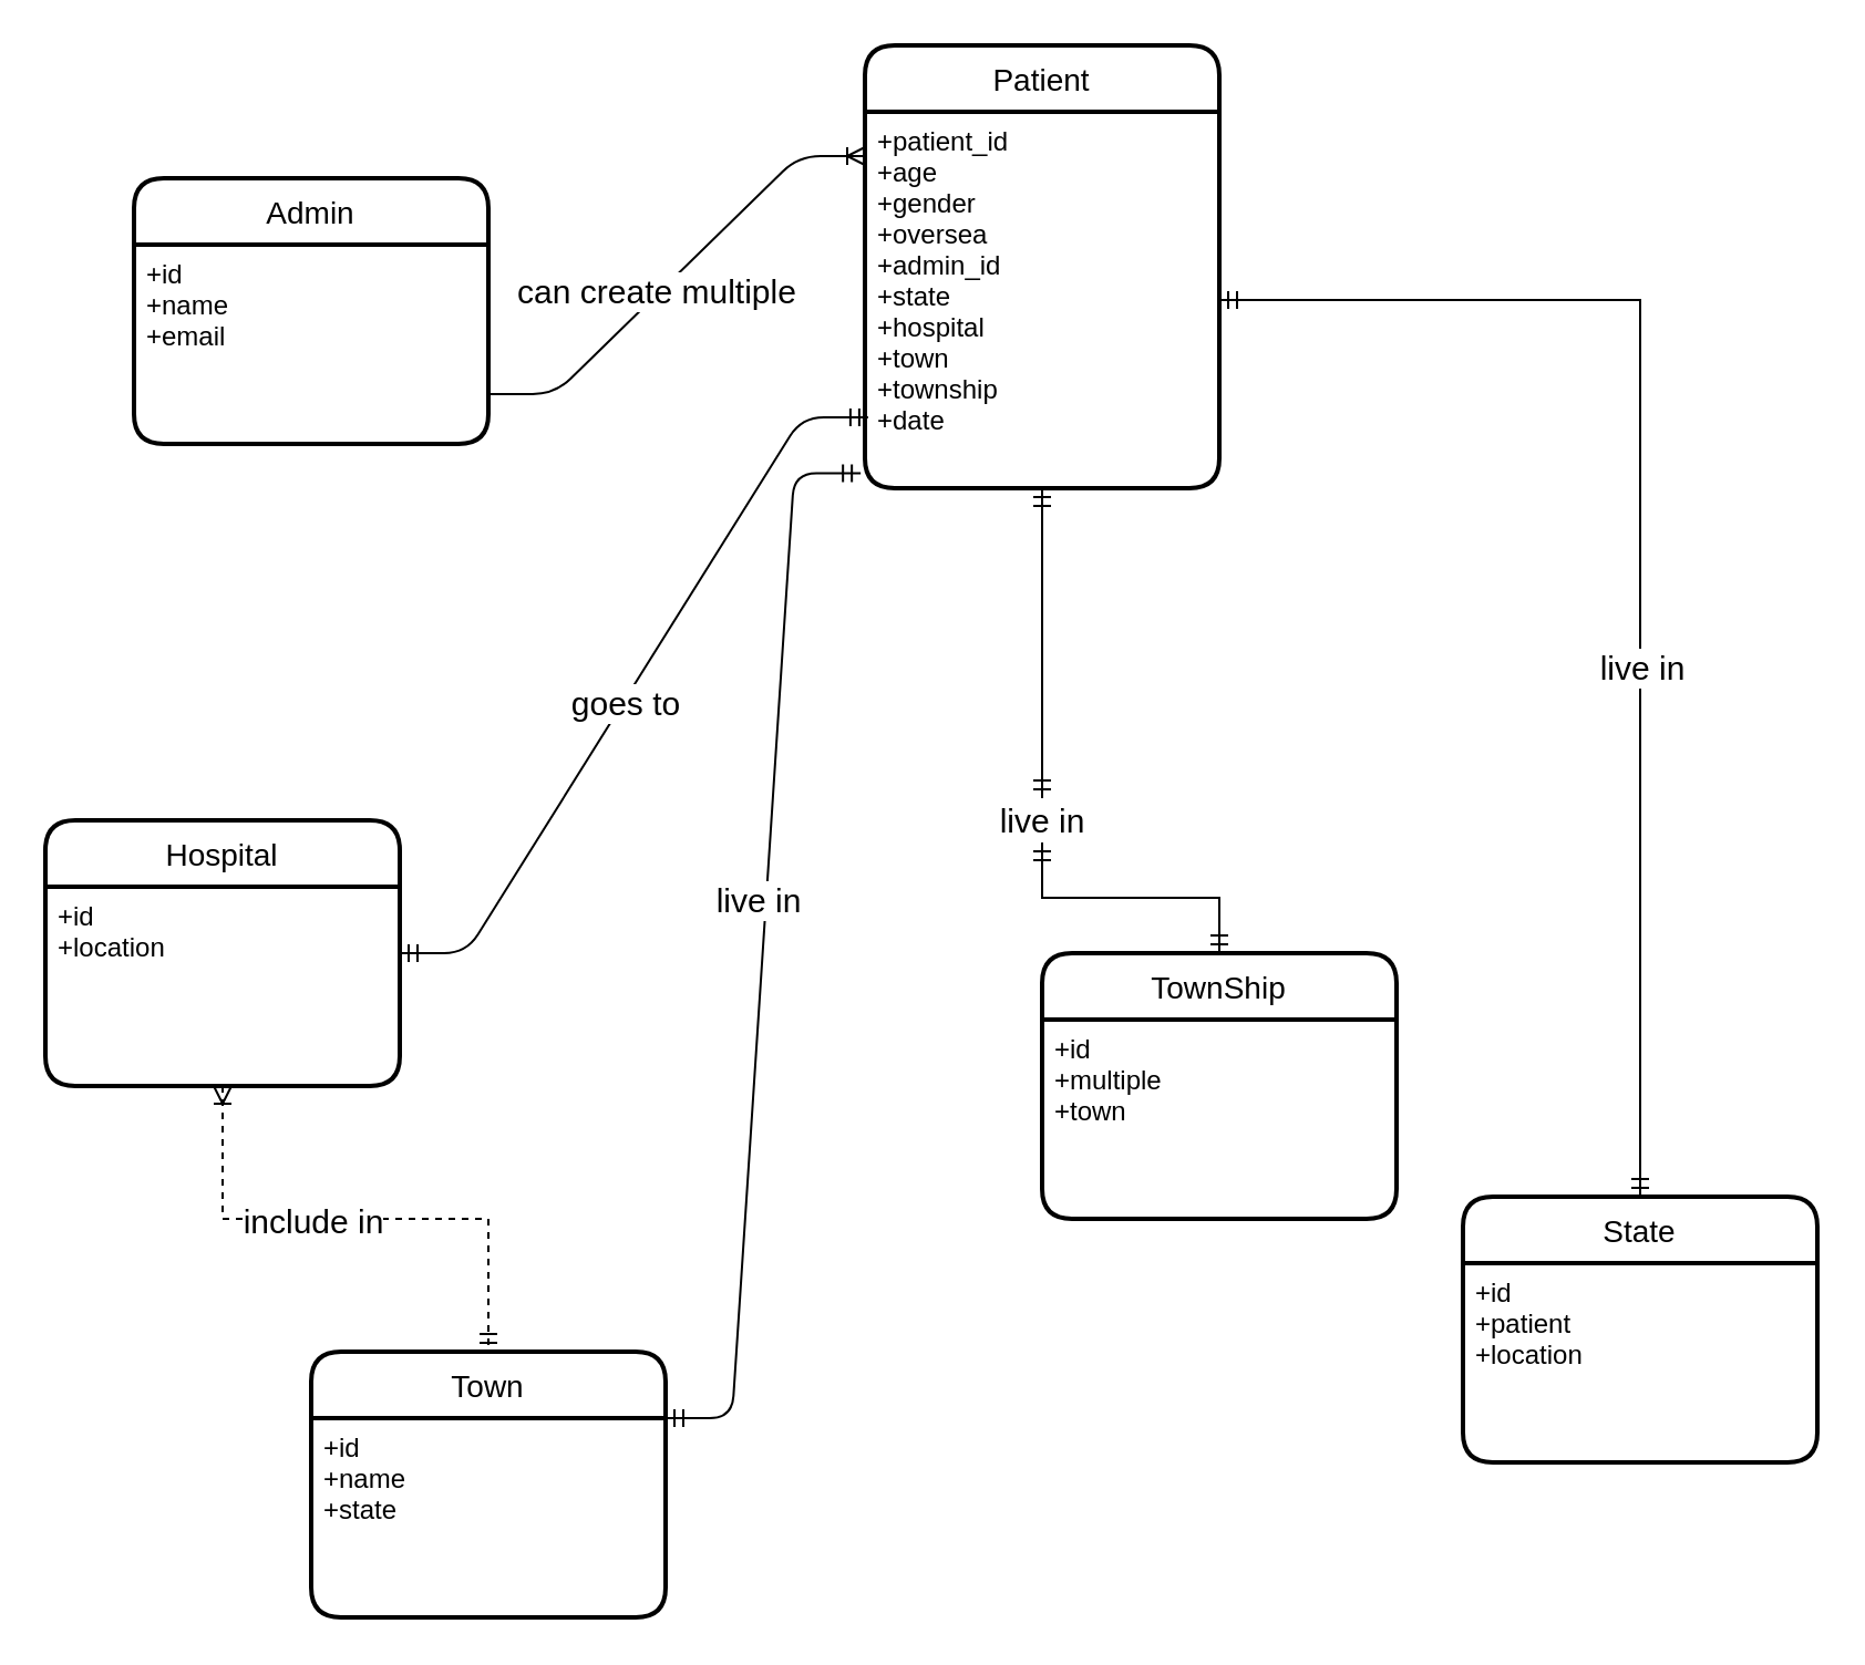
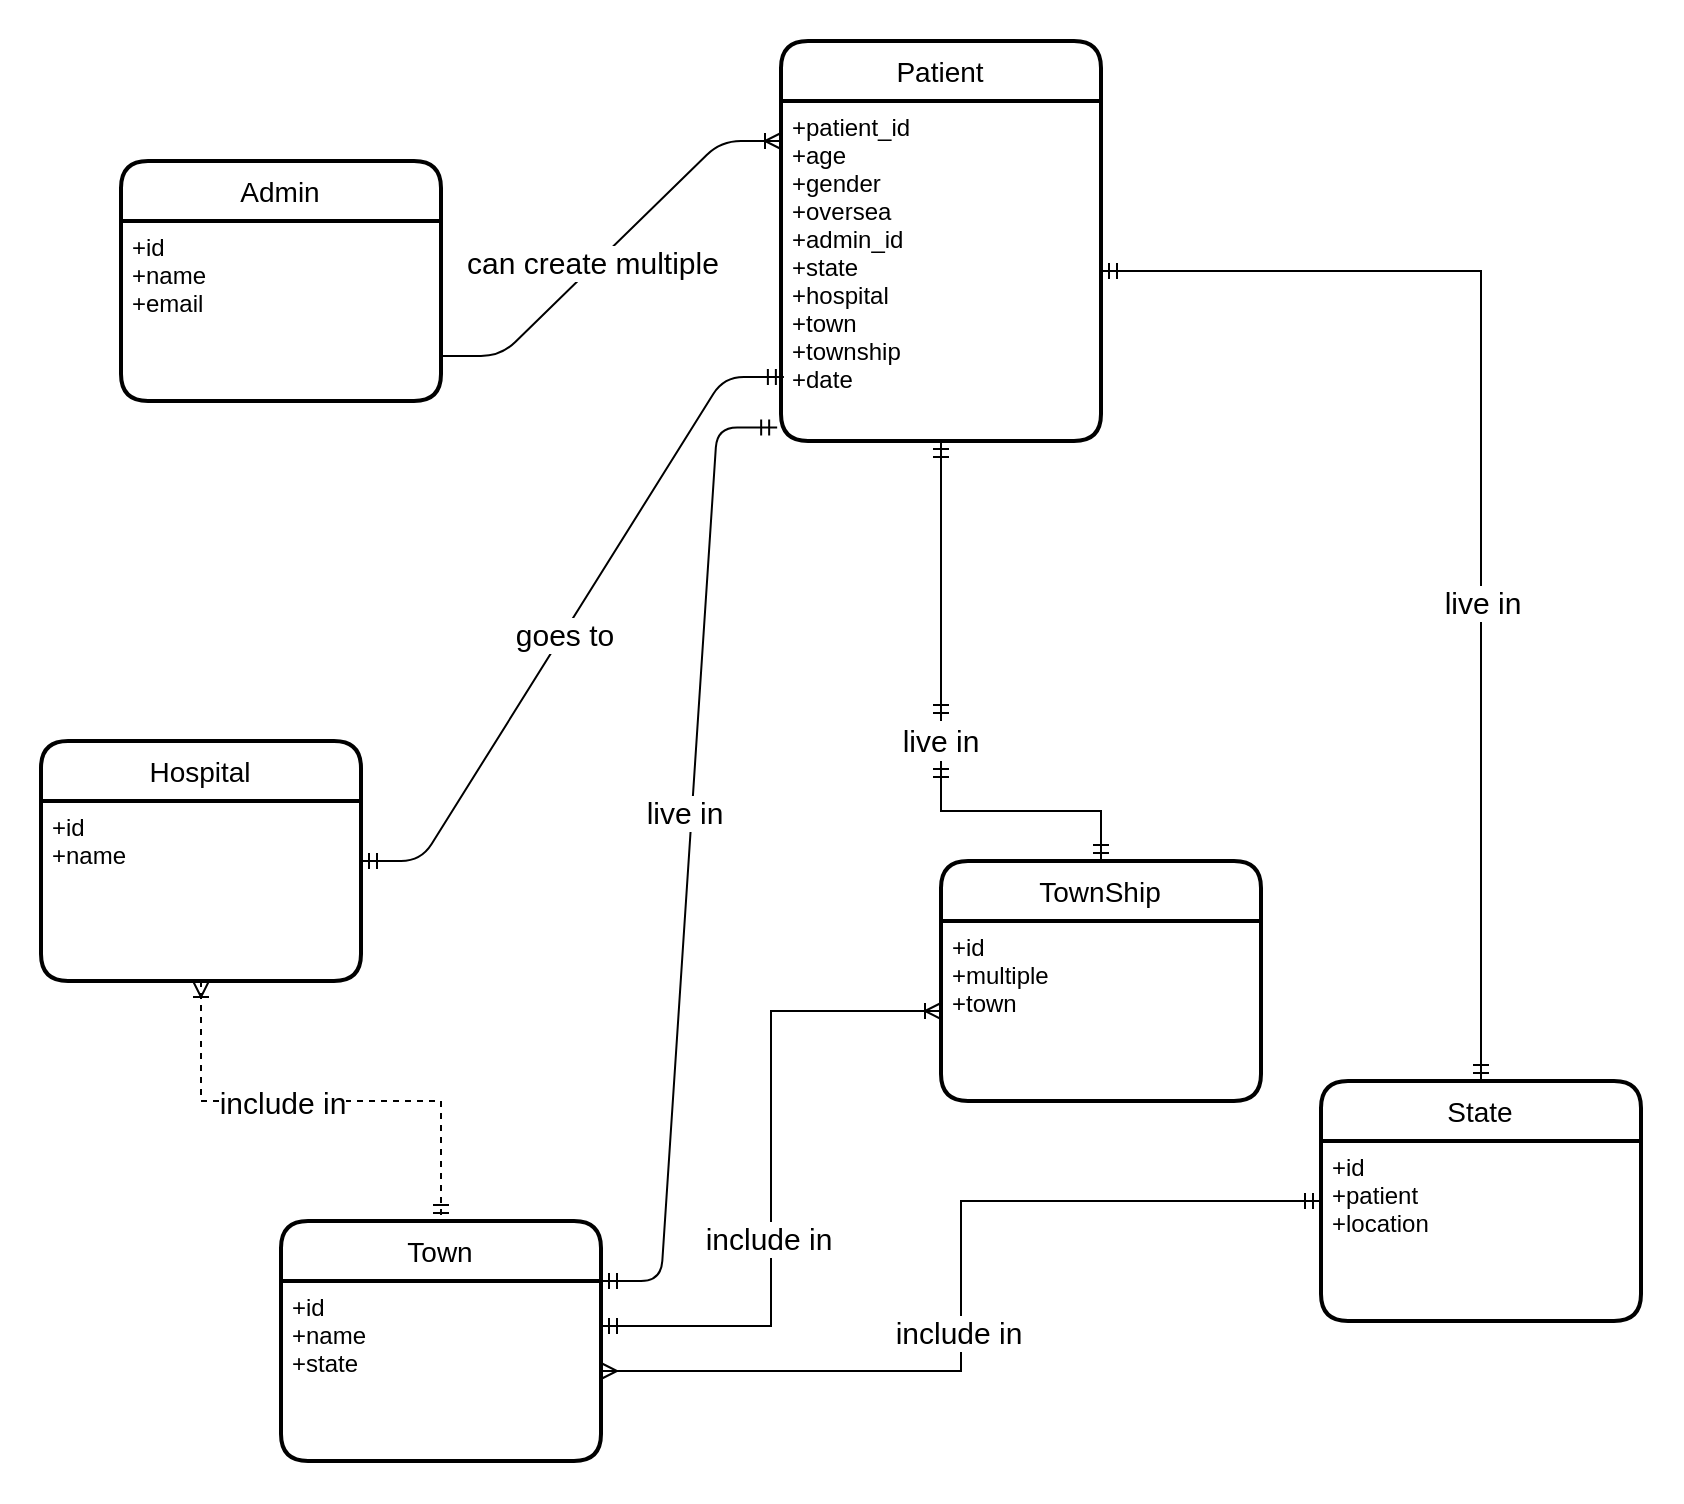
- <mxCell id="11" value="+id&#10;+location&#10;" style="align=left;strokeColor=none;fillColor=none;spacingLeft=4;fontSize=12;verticalAlign=top;resizable=0;rotatable=0;part=1;" vertex="1" parent="10"><mxGeometry y="30" width="160" height="90" as="geometry" /></mxCell>
+ <mxCell id="11" value="+id&#10;+name&#10;" style="align=left;strokeColor=none;fillColor=none;spacingLeft=4;fontSize=12;verticalAlign=top;resizable=0;rotatable=0;part=1;" vertex="1" parent="10"><mxGeometry y="30" width="160" height="90" as="geometry" /></mxCell>
+ <mxCell id="25" style="edgeStyle=orthogonalEdgeStyle;rounded=0;orthogonalLoop=1;jettySize=auto;html=1;entryX=1;entryY=0.25;entryDx=0;entryDy=0;startArrow=ERoneToMany;startFill=0;endArrow=ERmandOne;endFill=0;fontSize=15;" edge="1" parent="1" source="28" target="30"><mxGeometry relative="1" as="geometry" /></mxCell>
+ <mxCell id="26" value="include in" style="edgeLabel;html=1;align=center;verticalAlign=middle;resizable=0;points=[];fontSize=15;" vertex="1" connectable="0" parent="25"><mxGeometry x="0.209" y="-2" relative="1" as="geometry"><mxPoint as="offset" /></mxGeometry></mxCell>
+ <mxCell id="21" style="edgeStyle=orthogonalEdgeStyle;rounded=0;orthogonalLoop=1;jettySize=auto;html=1;entryX=1;entryY=0.5;entryDx=0;entryDy=0;startArrow=ERmandOne;startFill=0;endArrow=ERmany;endFill=0;fontSize=15;" edge="1" parent="1" source="23" target="30"><mxGeometry relative="1" as="geometry" /></mxCell>
+ <mxCell id="22" value="include in" style="edgeLabel;html=1;align=center;verticalAlign=middle;resizable=0;points=[];fontSize=15;" vertex="1" connectable="0" parent="21"><mxGeometry x="0.099" y="-2" relative="1" as="geometry"><mxPoint as="offset" /></mxGeometry></mxCell>
